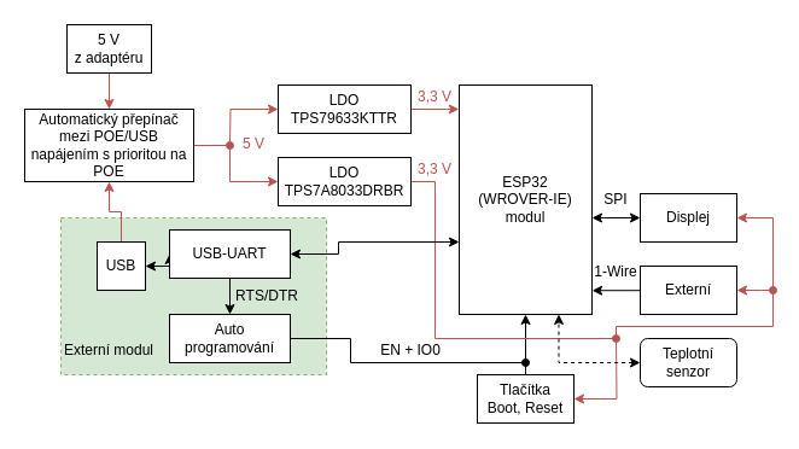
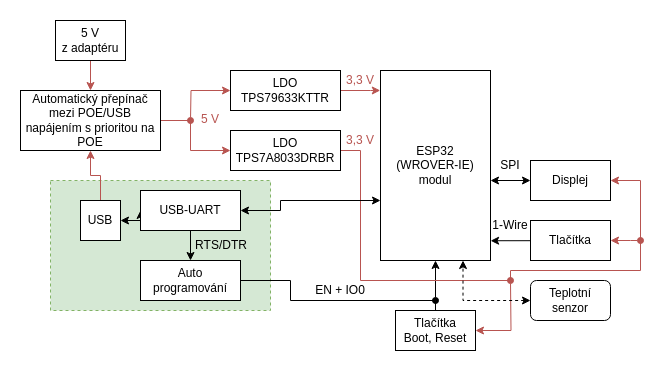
- <mxCell id="21" value="Externí" style="whiteSpace=wrap;html=1;" parent="1" vertex="1"><mxGeometry x="530" y="220" width="80" height="40" as="geometry" /></mxCell>
+ <mxCell id="21" value="Tlačítka" style="whiteSpace=wrap;html=1;" parent="1" vertex="1"><mxGeometry x="530" y="220" width="80" height="40" as="geometry" /></mxCell>
- <mxCell id="34" value="Externí modul" style="text;html=1;strokeColor=none;fillColor=none;align=center;verticalAlign=middle;whiteSpace=wrap;rounded=0;dashed=1;" parent="1" vertex="1"><mxGeometry x="50" y="280" width="80" height="20" as="geometry" /></mxCell>
